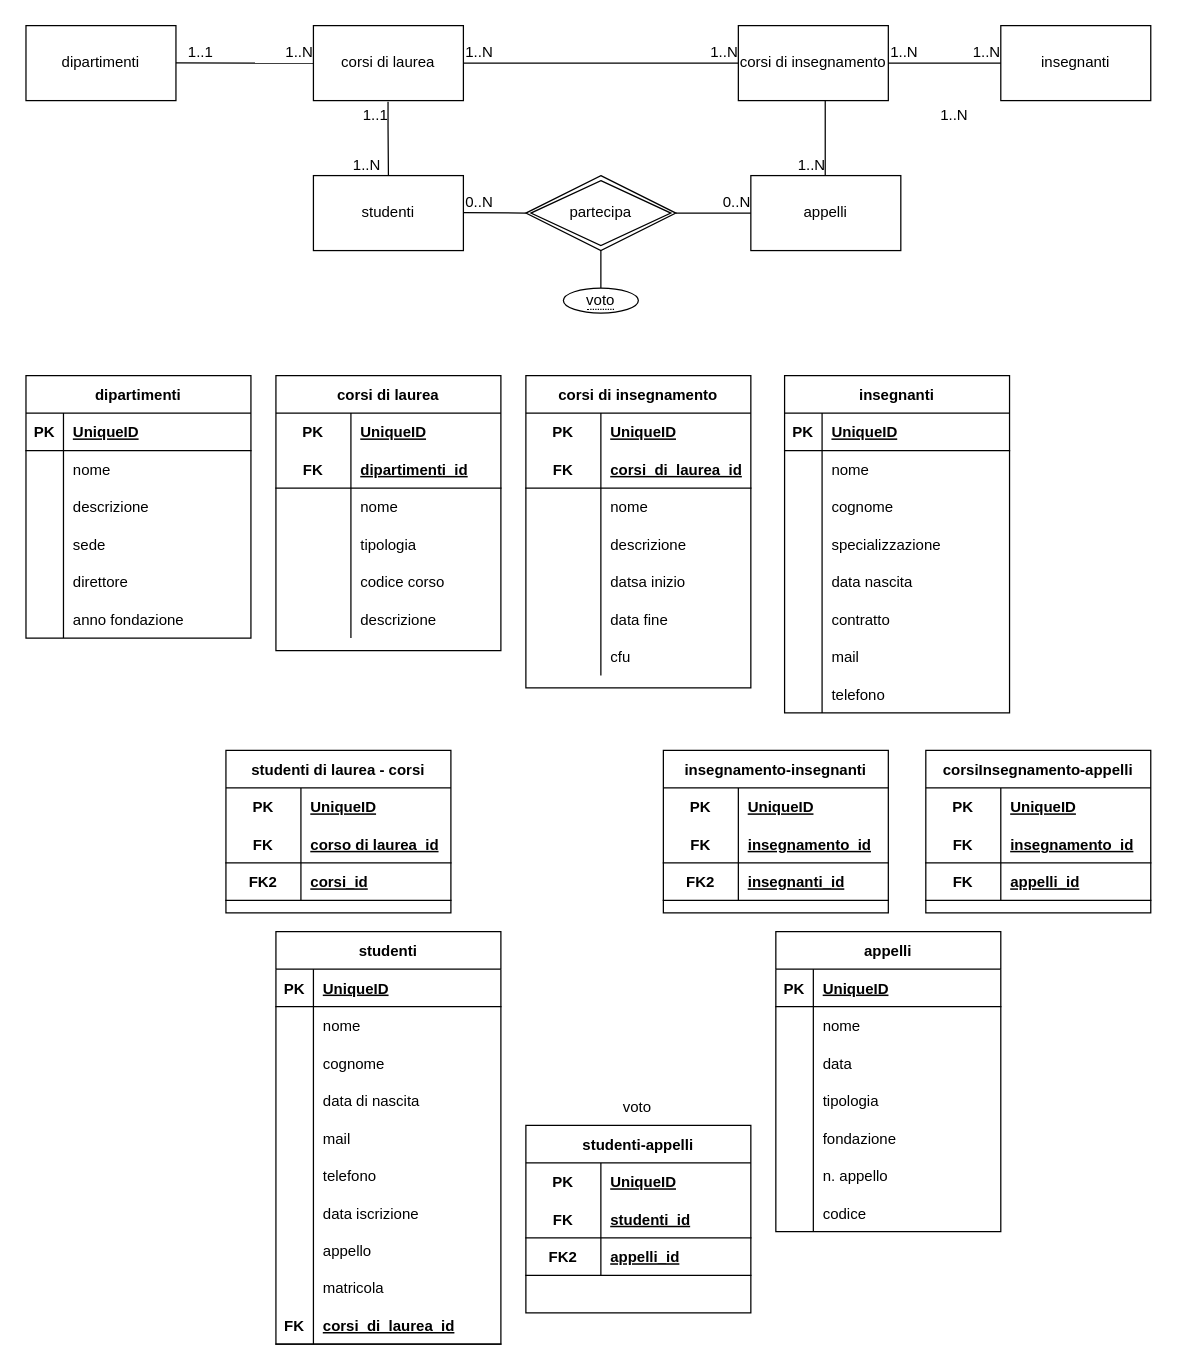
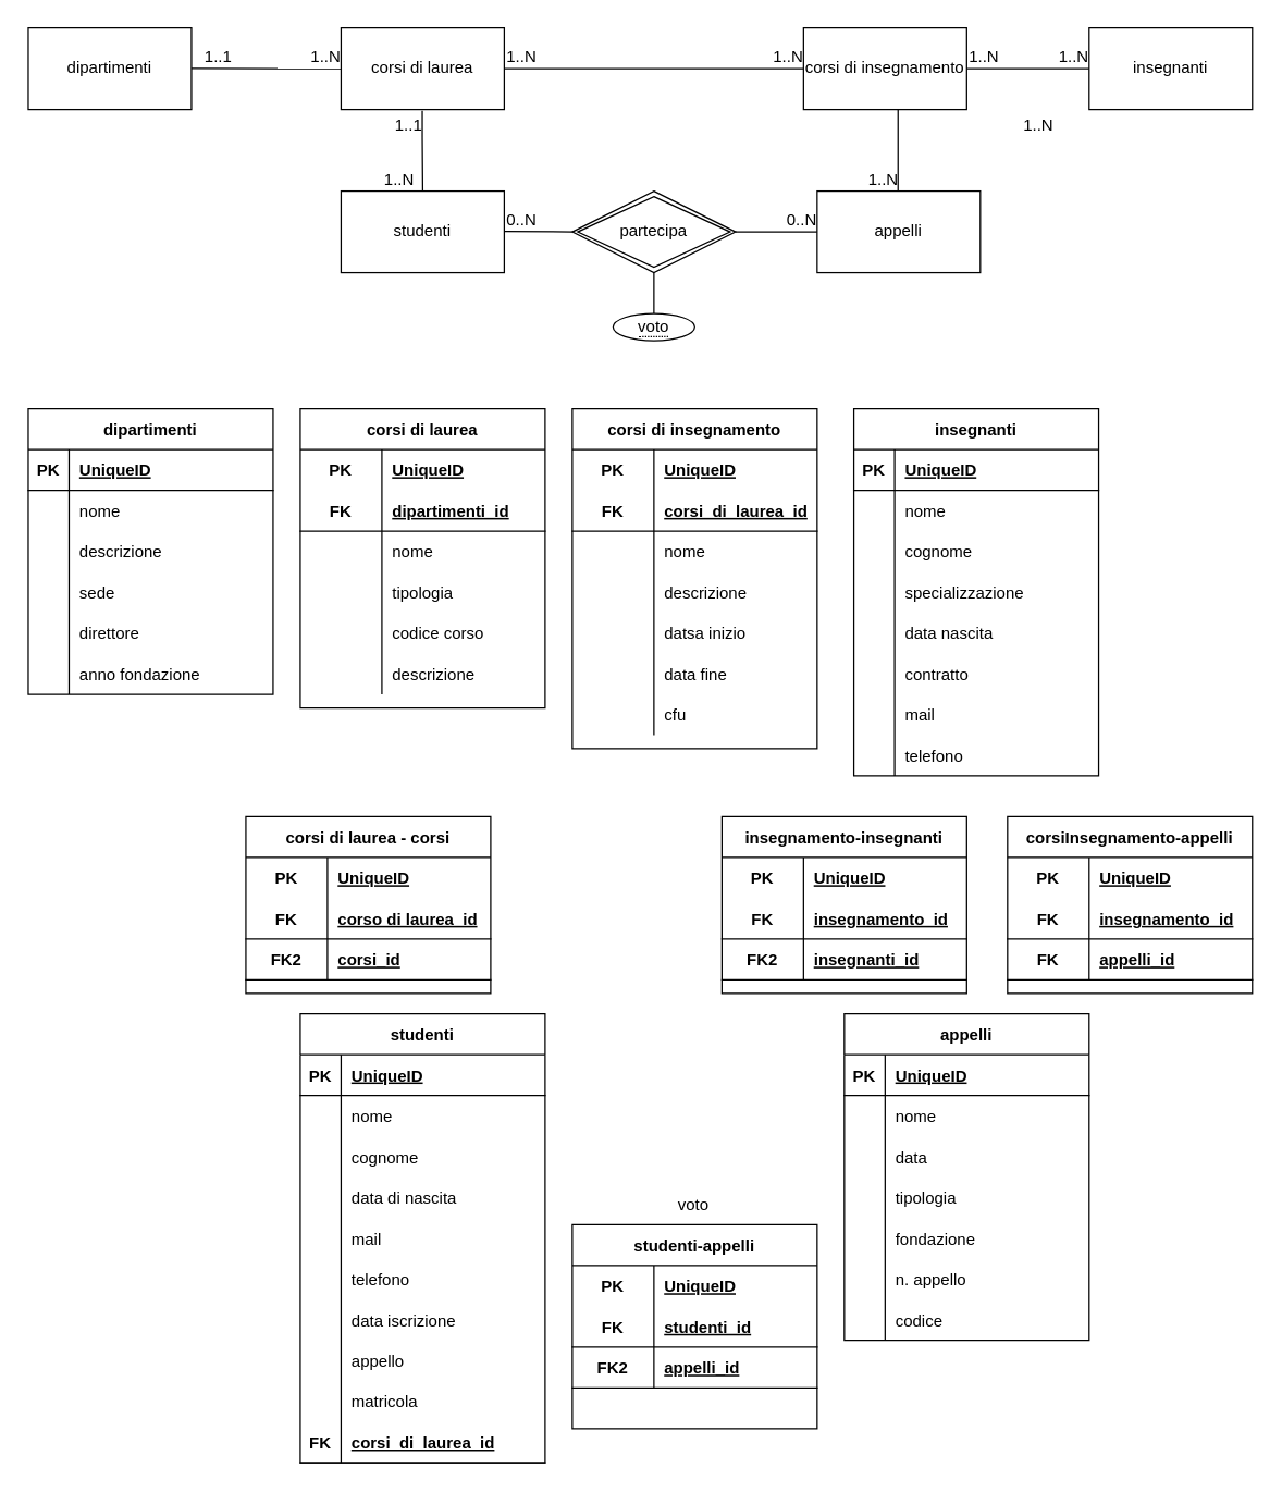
- <mxCell id="199" value="studenti di laurea - corsi" style="shape=table;startSize=30;container=1;collapsible=1;childLayout=tableLayout;fixedRows=1;rowLines=0;fontStyle=1;align=center;resizeLast=1;strokeColor=default;fillColor=none;" parent="1" vertex="1"><mxGeometry x="180" y="600" width="180" height="130" as="geometry" /></mxCell>
+ <mxCell id="199" value="corsi di laurea - corsi" style="shape=table;startSize=30;container=1;collapsible=1;childLayout=tableLayout;fixedRows=1;rowLines=0;fontStyle=1;align=center;resizeLast=1;strokeColor=default;fillColor=none;" parent="1" vertex="1"><mxGeometry x="180" y="600" width="180" height="130" as="geometry" /></mxCell>
